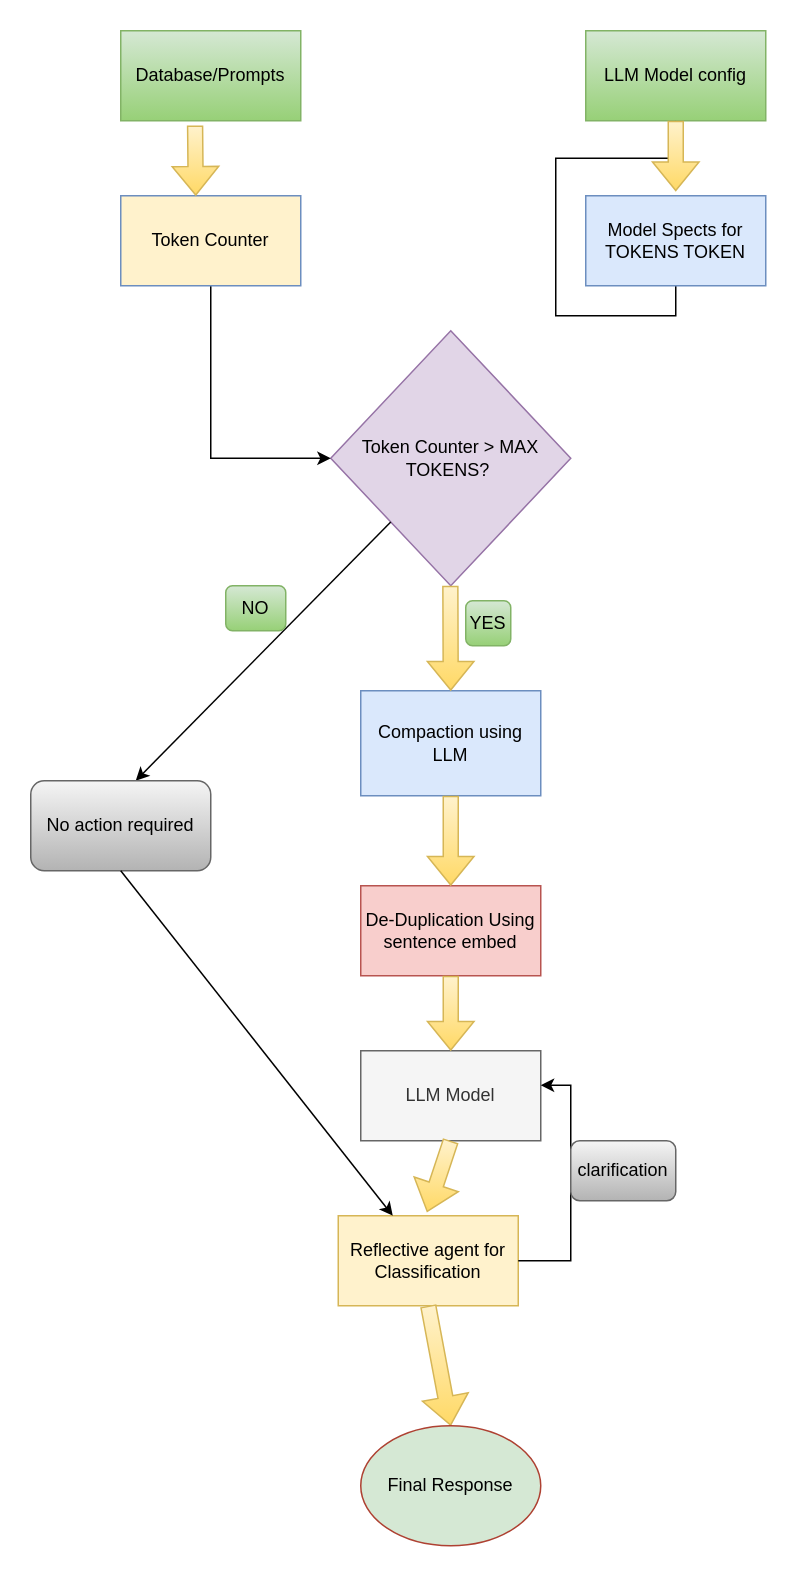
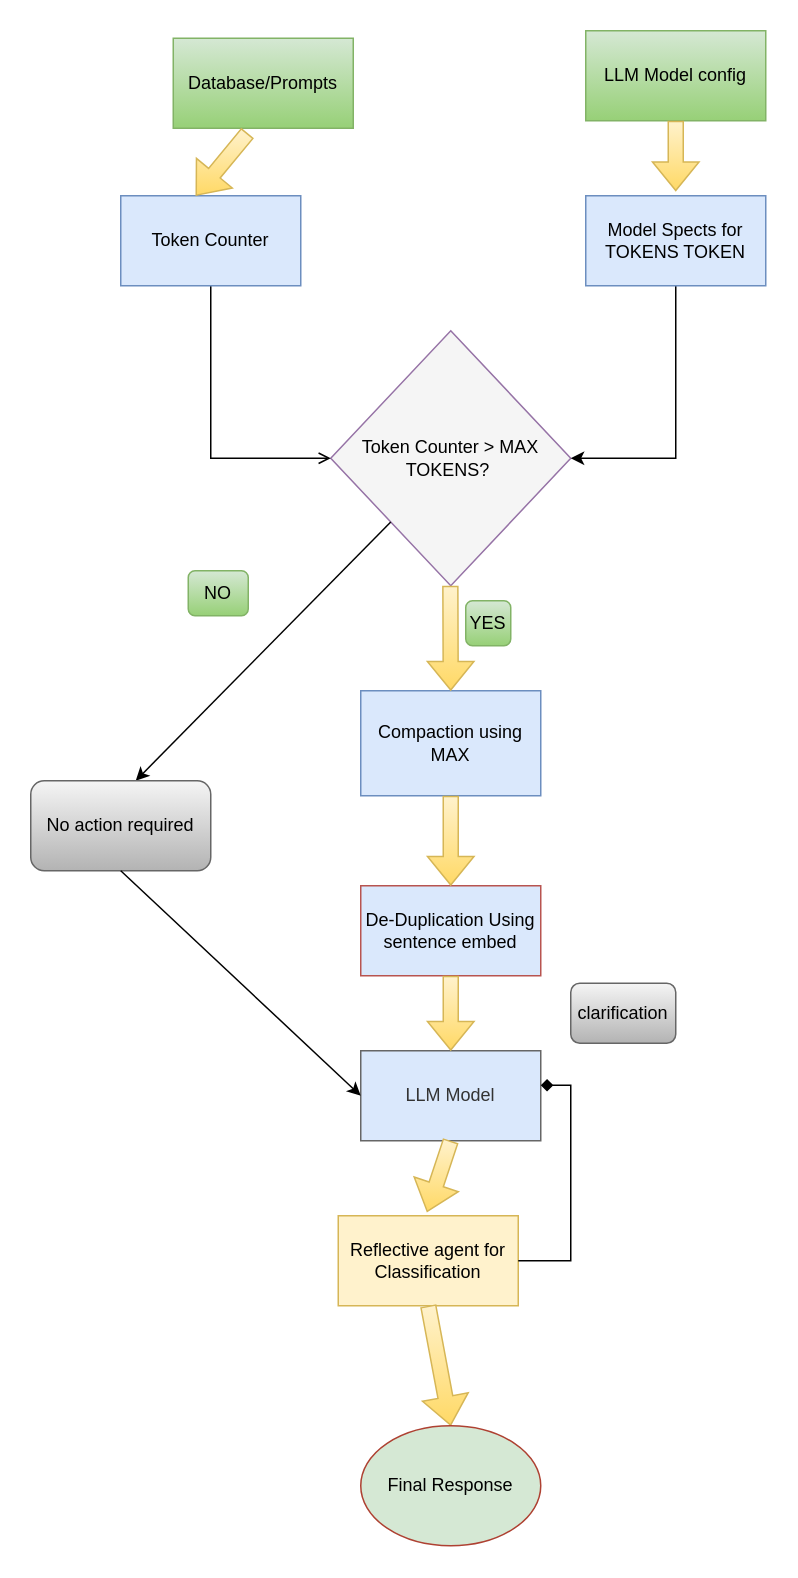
- <mxCell id="2" value="Database/Prompts" style="rounded=0;whiteSpace=wrap;html=1;fillColor=#d5e8d4;strokeColor=#82b366;gradientColor=#97d077;" vertex="1" parent="1"><mxGeometry x="80" y="20" width="120" height="60" as="geometry" /></mxCell>
+ <mxCell id="2" value="Database/Prompts" style="rounded=0;whiteSpace=wrap;html=1;fillColor=#d5e8d4;strokeColor=#82b366;gradientColor=#97d077;" vertex="1" parent="1"><mxGeometry x="115" y="25" width="120" height="60" as="geometry" /></mxCell>
- <mxCell id="7" value="Token Counter" style="rounded=0;whiteSpace=wrap;html=1;fillColor=#fff2cc;strokeColor=#6c8ebf;" vertex="1" parent="1"><mxGeometry x="80" y="130" width="120" height="60" as="geometry" /></mxCell>
+ <mxCell id="7" value="Token Counter" style="rounded=0;whiteSpace=wrap;html=1;fillColor=#dae8fc;strokeColor=#6c8ebf;" vertex="1" parent="1"><mxGeometry x="80" y="130" width="120" height="60" as="geometry" /></mxCell>
- <mxCell id="8" value="" style="edgeStyle=orthogonalEdgeStyle;rounded=0;orthogonalLoop=1;jettySize=auto;html=1;exitX=0.5;exitY=1;exitDx=0;exitDy=0;" edge="1" parent="1" source="9" target="5"><mxGeometry relative="1" as="geometry"><mxPoint x="450" y="300" as="targetPoint" /></mxGeometry></mxCell>
+ <mxCell id="8" value="" style="edgeStyle=orthogonalEdgeStyle;rounded=0;orthogonalLoop=1;jettySize=auto;html=1;entryX=1;entryY=0.5;entryDx=0;entryDy=0;exitX=0.5;exitY=1;exitDx=0;exitDy=0;" edge="1" parent="1" source="9" target="4"><mxGeometry relative="1" as="geometry"><mxPoint x="450" y="300" as="targetPoint" /></mxGeometry></mxCell>
- <mxCell id="6" value="" style="edgeStyle=orthogonalEdgeStyle;rounded=0;orthogonalLoop=1;jettySize=auto;html=1;entryX=0;entryY=0.5;entryDx=0;entryDy=0;exitX=0.5;exitY=1;exitDx=0;exitDy=0;" edge="1" parent="1" source="7" target="4"><mxGeometry relative="1" as="geometry"><mxPoint x="140" y="300" as="targetPoint" /></mxGeometry></mxCell>
+ <mxCell id="6" value="" style="edgeStyle=orthogonalEdgeStyle;rounded=0;orthogonalLoop=1;jettySize=auto;html=1;entryX=0;entryY=0.5;entryDx=0;entryDy=0;exitX=0.5;exitY=1;exitDx=0;exitDy=0;endArrow=open;" edge="1" parent="1" source="7" target="4"><mxGeometry relative="1" as="geometry"><mxPoint x="140" y="300" as="targetPoint" /></mxGeometry></mxCell>
- <mxCell id="4" value="Token Counter &amp;gt; MAX TOKENS?&amp;nbsp;" style="rhombus;whiteSpace=wrap;html=1;fillColor=#e1d5e7;strokeColor=#9673a6;" vertex="1" parent="1"><mxGeometry x="220" y="220" width="160" height="170" as="geometry" /></mxCell>
+ <mxCell id="4" value="Token Counter &amp;gt; MAX TOKENS?&amp;nbsp;" style="rhombus;whiteSpace=wrap;html=1;fillColor=#f5f5f5;strokeColor=#9673a6;" vertex="1" parent="1"><mxGeometry x="220" y="220" width="160" height="170" as="geometry" /></mxCell>
- <mxCell id="25" value="NO" style="rounded=1;whiteSpace=wrap;html=1;fillColor=#d5e8d4;gradientColor=#97d077;strokeColor=#82b366;" vertex="1" parent="1"><mxGeometry x="150" y="390" width="40" height="30" as="geometry" /></mxCell>
+ <mxCell id="25" value="NO" style="rounded=1;whiteSpace=wrap;html=1;fillColor=#d5e8d4;gradientColor=#97d077;strokeColor=#82b366;" vertex="1" parent="1"><mxGeometry x="125" y="380" width="40" height="30" as="geometry" /></mxCell>
- <mxCell id="3" value="Compaction using LLM" style="rounded=0;whiteSpace=wrap;html=1;fillColor=#dae8fc;strokeColor=#6c8ebf;" vertex="1" parent="1"><mxGeometry x="240" y="460" width="120" height="70" as="geometry" /></mxCell>
+ <mxCell id="3" value="Compaction using MAX" style="rounded=0;whiteSpace=wrap;html=1;fillColor=#dae8fc;strokeColor=#6c8ebf;" vertex="1" parent="1"><mxGeometry x="240" y="460" width="120" height="70" as="geometry" /></mxCell>
- <mxCell id="11" value="De-Duplication Using sentence embed" style="rounded=0;whiteSpace=wrap;html=1;fillColor=#f8cecc;strokeColor=#b85450;" vertex="1" parent="1"><mxGeometry x="240" y="590" width="120" height="60" as="geometry" /></mxCell>
+ <mxCell id="11" value="De-Duplication Using sentence embed" style="rounded=0;whiteSpace=wrap;html=1;fillColor=#dae8fc;strokeColor=#b85450;" vertex="1" parent="1"><mxGeometry x="240" y="590" width="120" height="60" as="geometry" /></mxCell>
- <mxCell id="26" value="" style="endArrow=classic;html=1;rounded=0;exitX=0.5;exitY=1;exitDx=0;exitDy=0;" edge="1" parent="1" source="24" target="13"><mxGeometry width="50" height="50" relative="1" as="geometry"><mxPoint x="115" y="750" as="sourcePoint" /><mxPoint x="165" y="700" as="targetPoint" /></mxGeometry></mxCell>
+ <mxCell id="26" value="" style="endArrow=classic;html=1;rounded=0;exitX=0.5;exitY=1;exitDx=0;exitDy=0;entryX=0;entryY=0.5;entryDx=0;entryDy=0;" edge="1" parent="1" source="24" target="12"><mxGeometry width="50" height="50" relative="1" as="geometry"><mxPoint x="115" y="750" as="sourcePoint" /><mxPoint x="165" y="700" as="targetPoint" /></mxGeometry></mxCell>
- <mxCell id="14" style="edgeStyle=orthogonalEdgeStyle;rounded=0;orthogonalLoop=1;jettySize=auto;html=1;entryX=1;entryY=0.383;entryDx=0;entryDy=0;entryPerimeter=0;" edge="1" parent="1" source="13" target="12"><mxGeometry relative="1" as="geometry"><Array as="points"><mxPoint x="380" y="840" /><mxPoint x="380" y="723" /></Array></mxGeometry></mxCell>
+ <mxCell id="14" style="edgeStyle=orthogonalEdgeStyle;rounded=0;orthogonalLoop=1;jettySize=auto;html=1;entryX=1;entryY=0.383;entryDx=0;entryDy=0;entryPerimeter=0;endArrow=diamond;" edge="1" parent="1" source="13" target="12"><mxGeometry relative="1" as="geometry"><Array as="points"><mxPoint x="380" y="840" /><mxPoint x="380" y="723" /></Array></mxGeometry></mxCell>
- <mxCell id="12" value="LLM Model" style="rounded=0;whiteSpace=wrap;html=1;fillColor=#f5f5f5;fontColor=#333333;strokeColor=#666666;" vertex="1" parent="1"><mxGeometry x="240" y="700" width="120" height="60" as="geometry" /></mxCell>
+ <mxCell id="12" value="LLM Model" style="rounded=0;whiteSpace=wrap;html=1;fillColor=#dae8fc;fontColor=#333333;strokeColor=#666666;" vertex="1" parent="1"><mxGeometry x="240" y="700" width="120" height="60" as="geometry" /></mxCell>
- <mxCell id="15" value="clarification" style="rounded=1;whiteSpace=wrap;html=1;fillColor=#f5f5f5;gradientColor=#b3b3b3;strokeColor=#666666;" vertex="1" parent="1"><mxGeometry x="380" y="760" width="70" height="40" as="geometry" /></mxCell>
+ <mxCell id="15" value="clarification" style="rounded=1;whiteSpace=wrap;html=1;fillColor=#f5f5f5;gradientColor=#b3b3b3;strokeColor=#666666;" vertex="1" parent="1"><mxGeometry x="380" y="655" width="70" height="40" as="geometry" /></mxCell>
